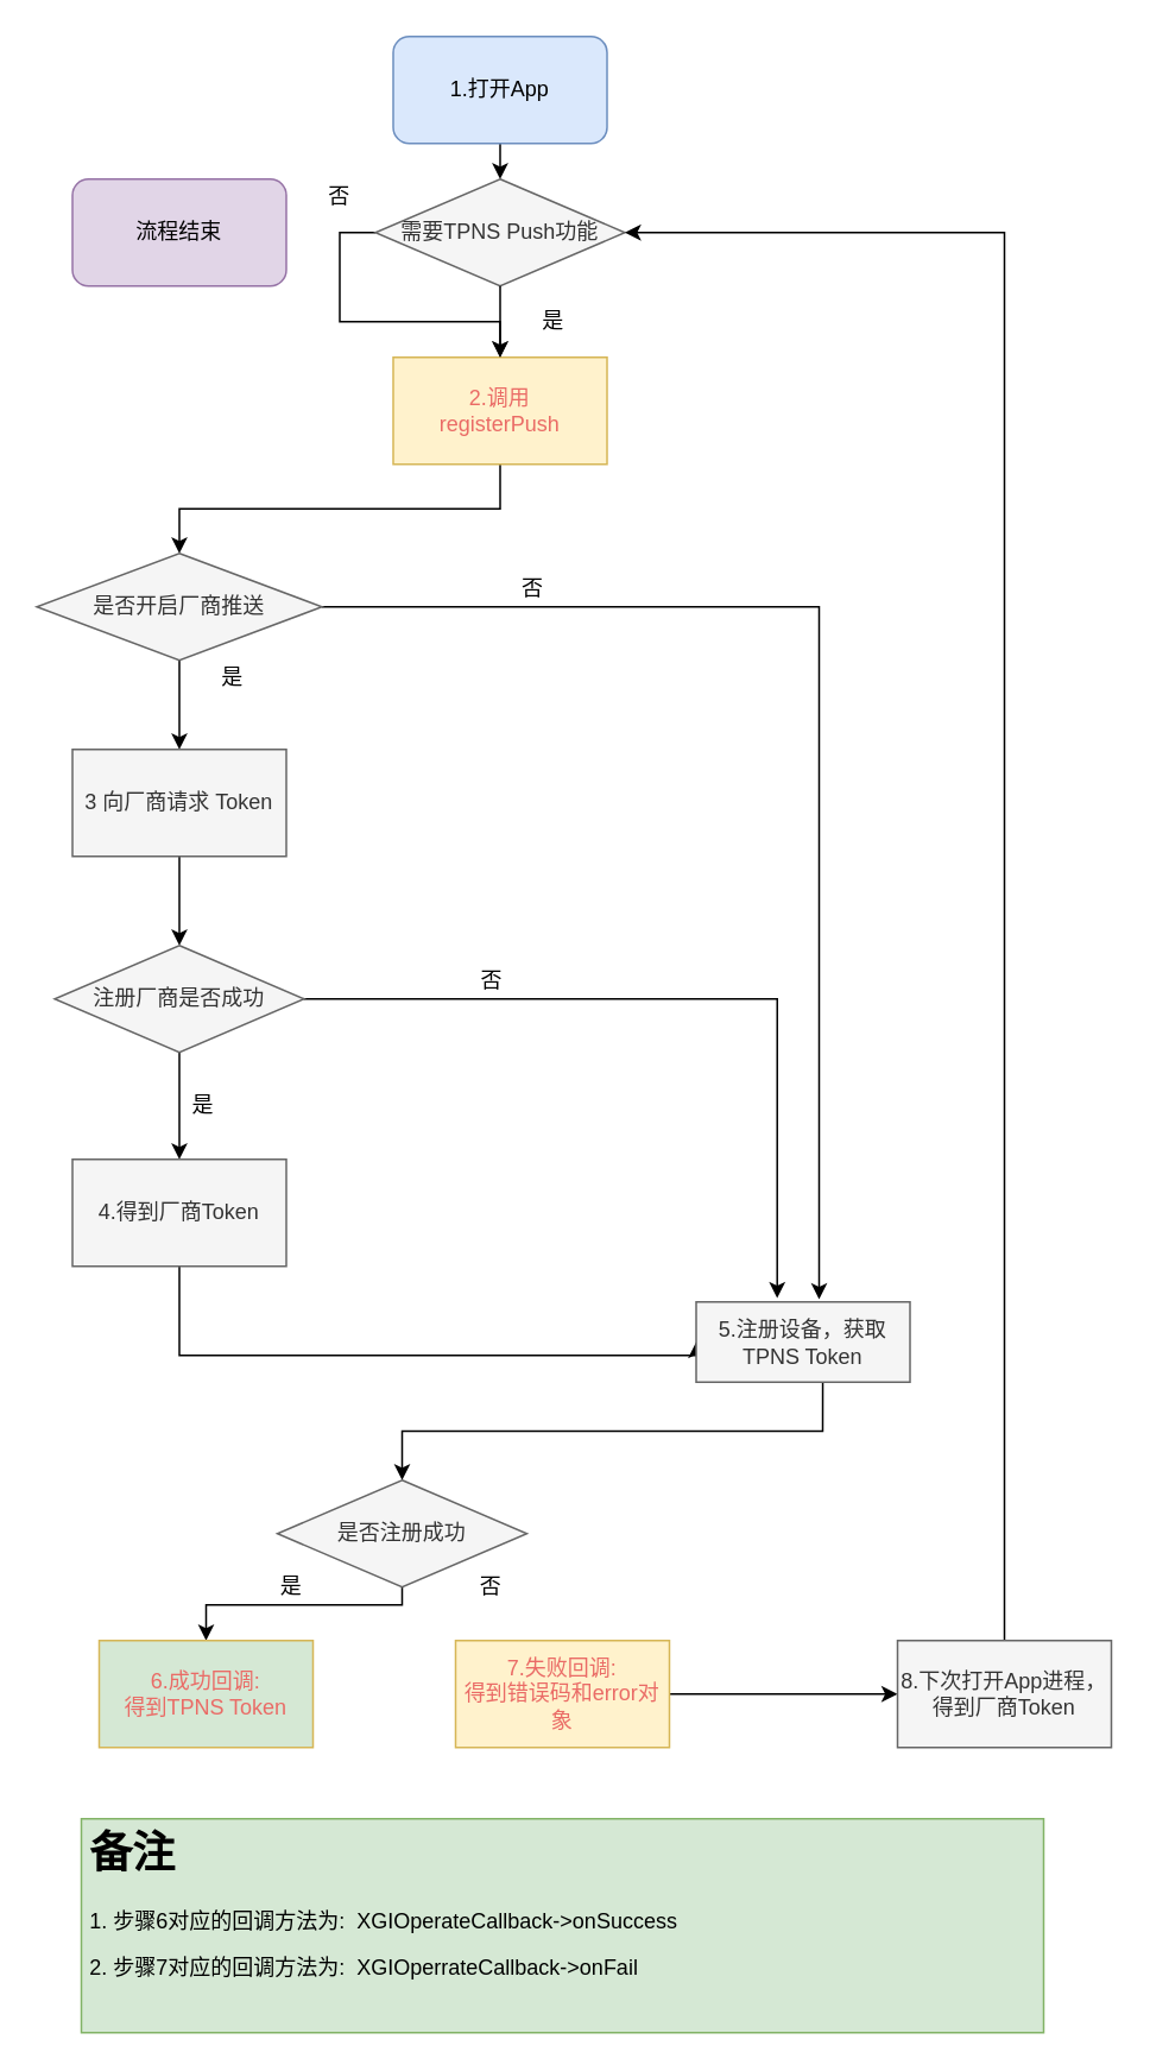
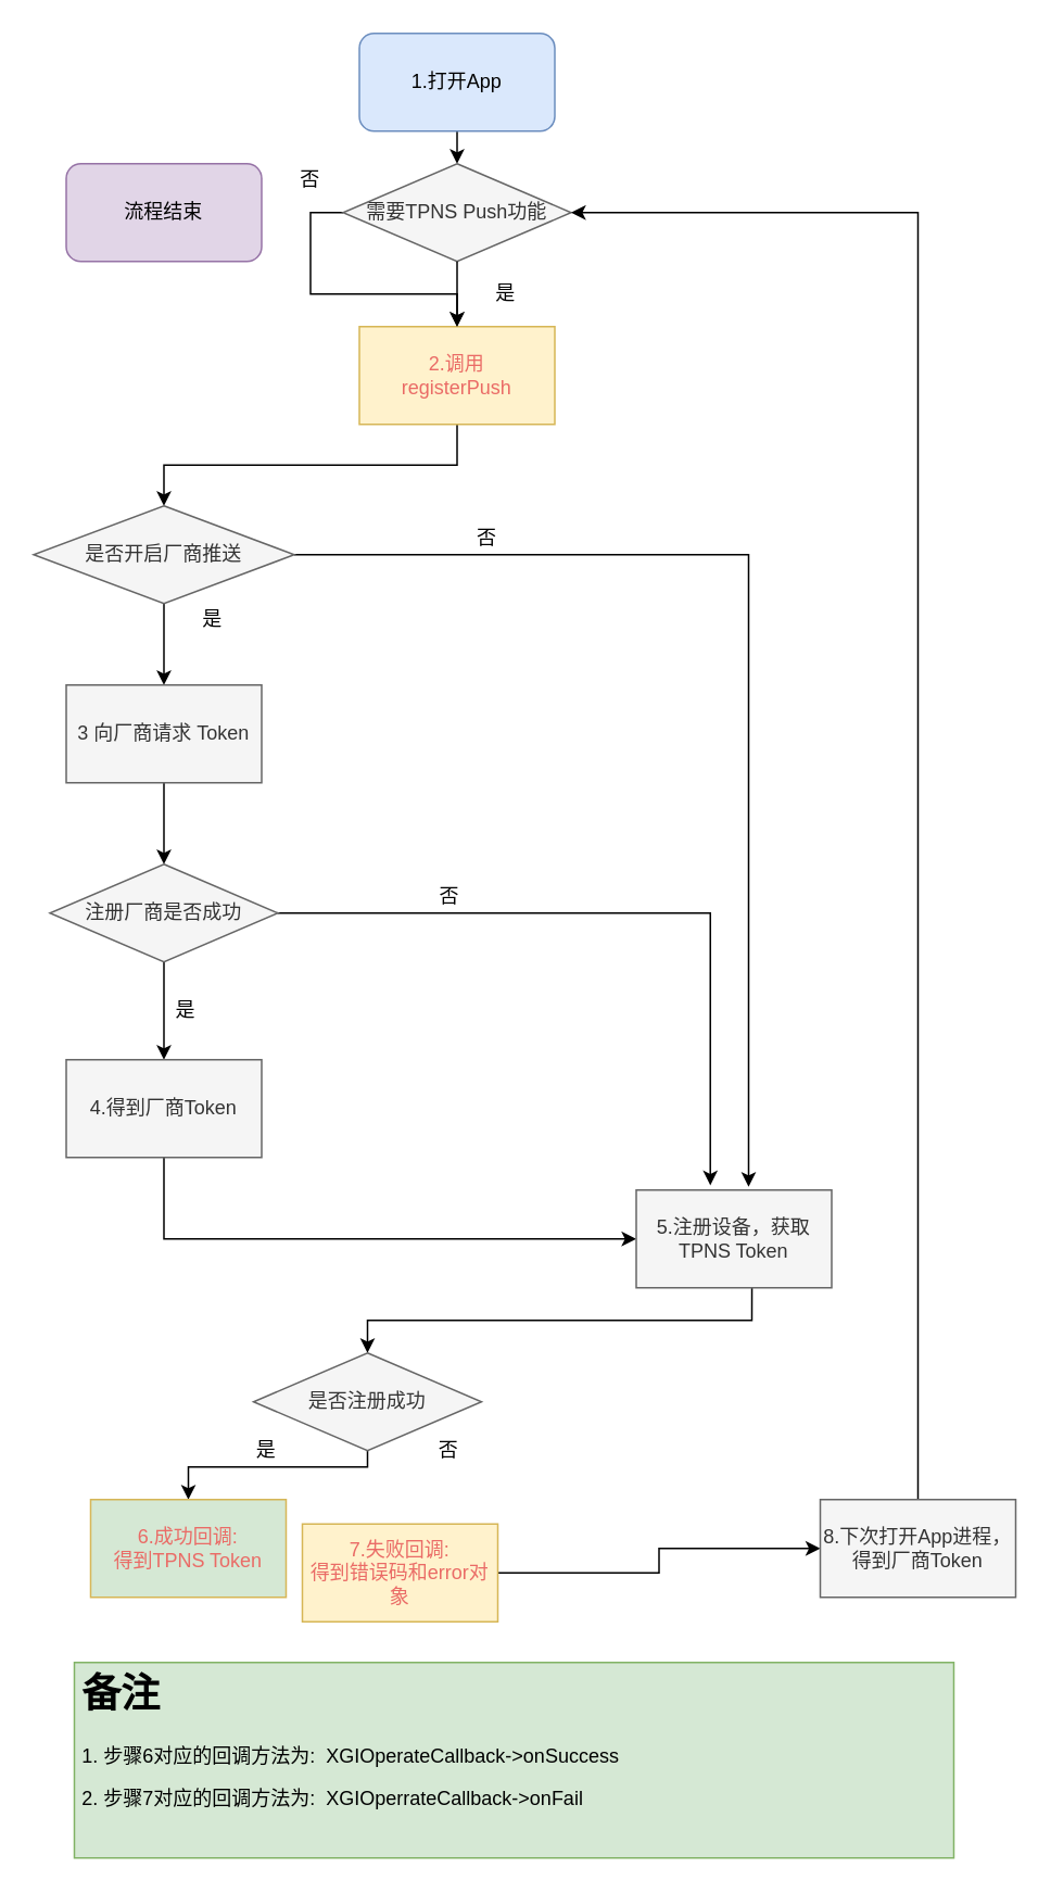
- <mxCell id="35" value="5.注册设备，获取TPNS Token" style="rounded=0;whiteSpace=wrap;html=1;fillColor=#f5f5f5;strokeColor=#666666;fontColor=#333333;" vertex="1" parent="1"><mxGeometry x="390" y="730" width="120" height="45" as="geometry" /></mxCell>
+ <mxCell id="35" value="5.注册设备，获取TPNS Token" style="rounded=0;whiteSpace=wrap;html=1;fillColor=#f5f5f5;strokeColor=#666666;fontColor=#333333;" vertex="1" parent="1"><mxGeometry x="390" y="730" width="120" height="60" as="geometry" /></mxCell>
- <mxCell id="21" value="&lt;font color=&quot;#ea6b66&quot;&gt;7.失败回调: &lt;br&gt;得到错误码和error对象&lt;/font&gt;" style="rounded=0;whiteSpace=wrap;html=1;fillColor=#fff2cc;strokeColor=#d6b656;" vertex="1" parent="1"><mxGeometry x="255" y="920" width="120" height="60" as="geometry" /></mxCell>
+ <mxCell id="21" value="&lt;font color=&quot;#ea6b66&quot;&gt;7.失败回调: &lt;br&gt;得到错误码和error对象&lt;/font&gt;" style="rounded=0;whiteSpace=wrap;html=1;fillColor=#fff2cc;strokeColor=#d6b656;" vertex="1" parent="1"><mxGeometry x="185" y="935" width="120" height="60" as="geometry" /></mxCell>
